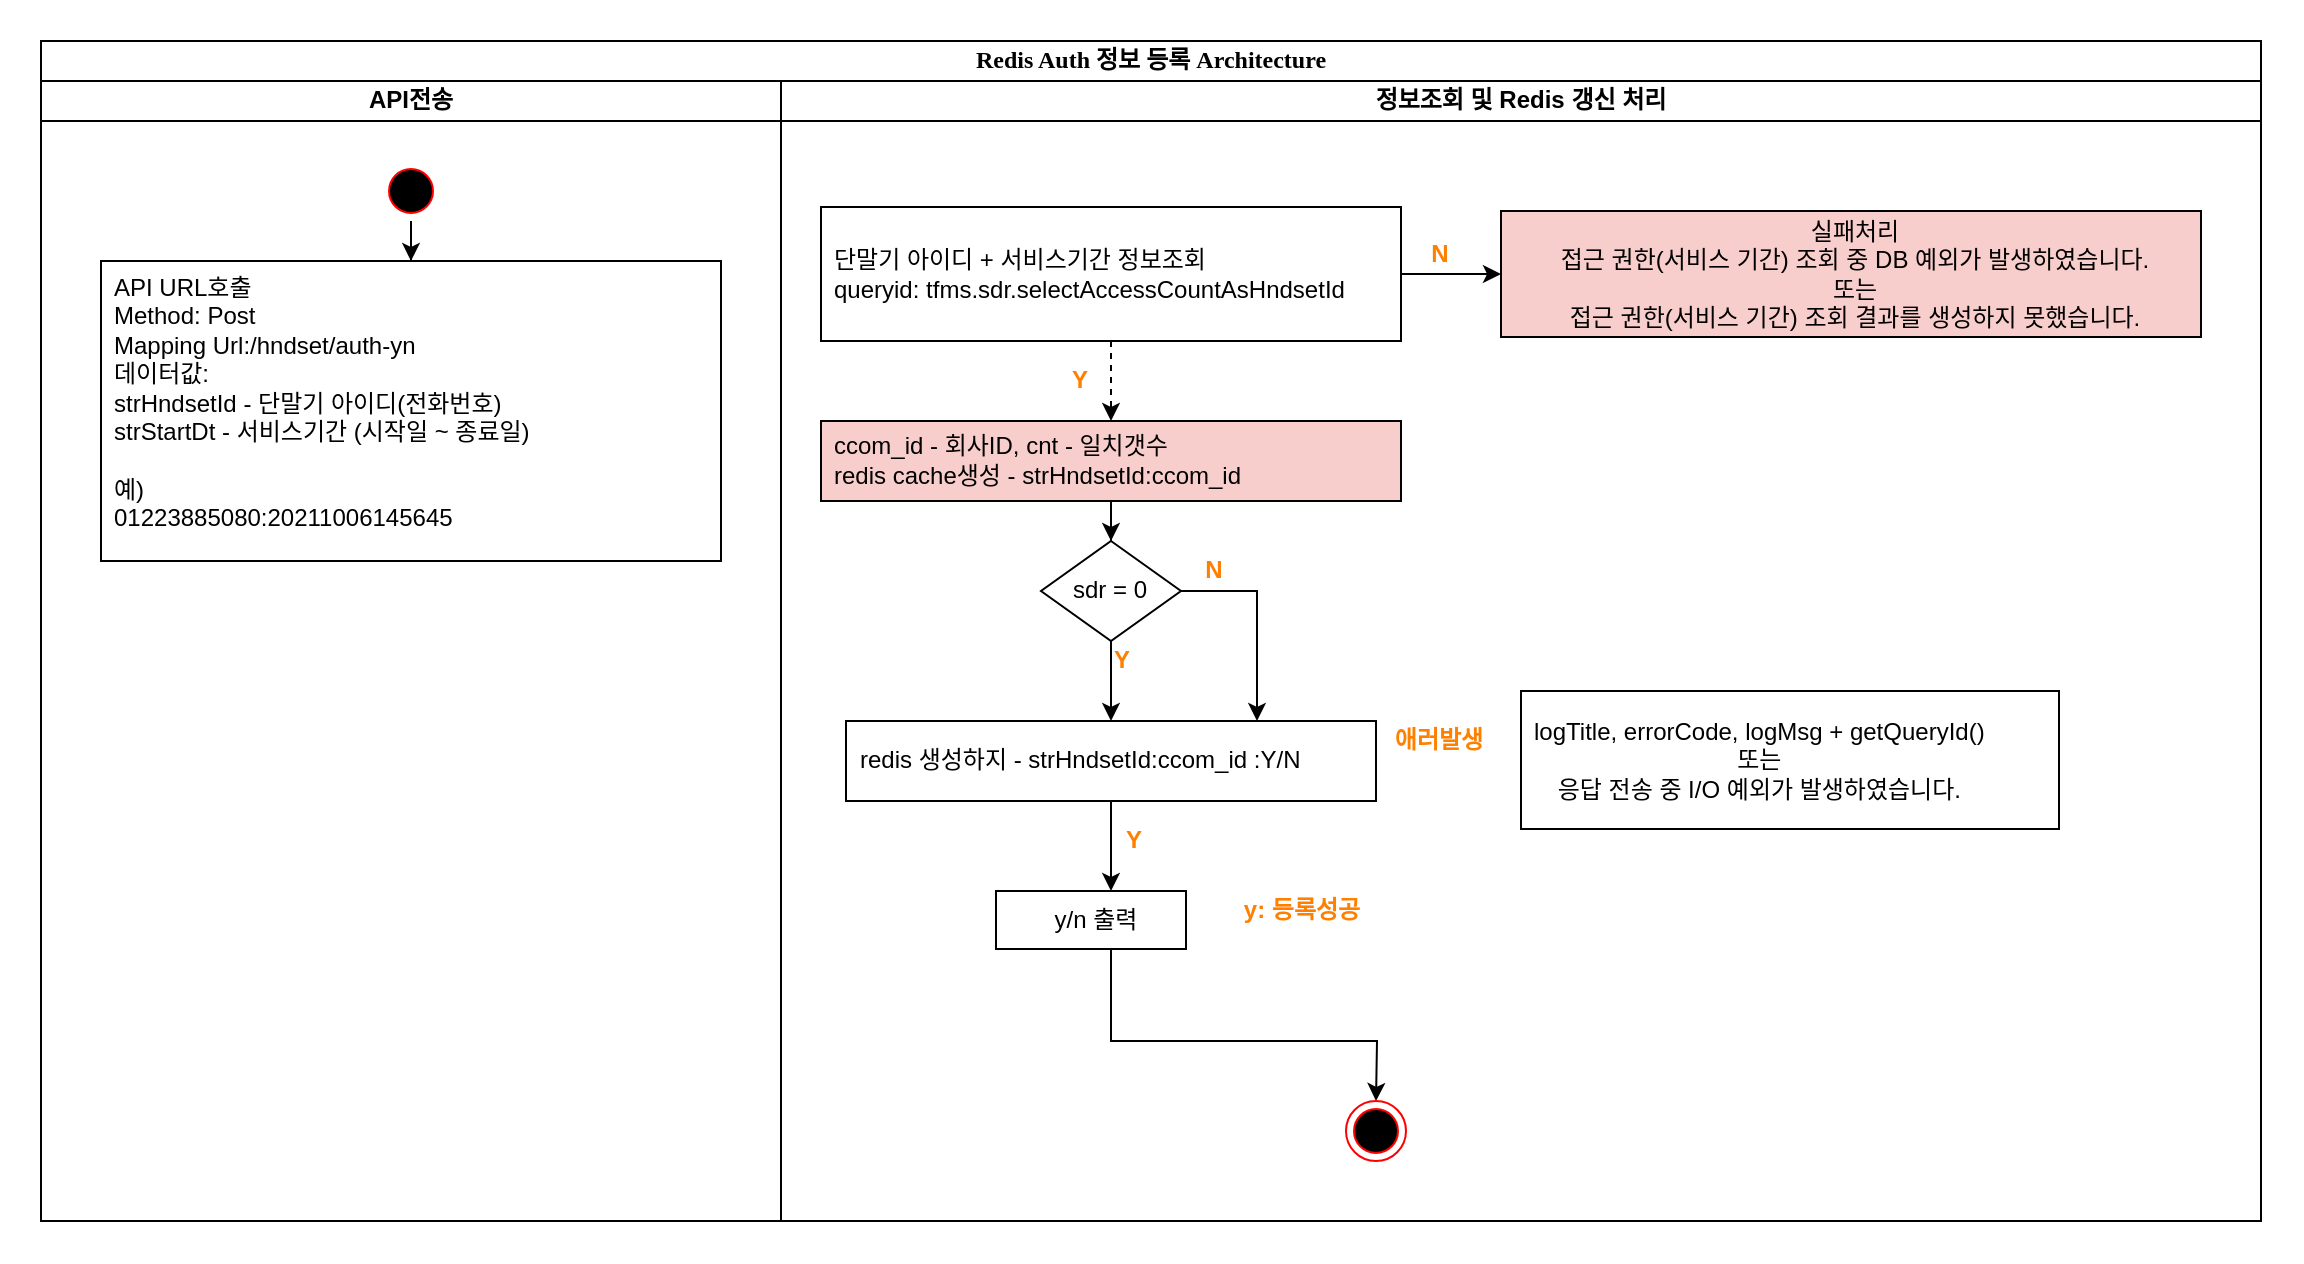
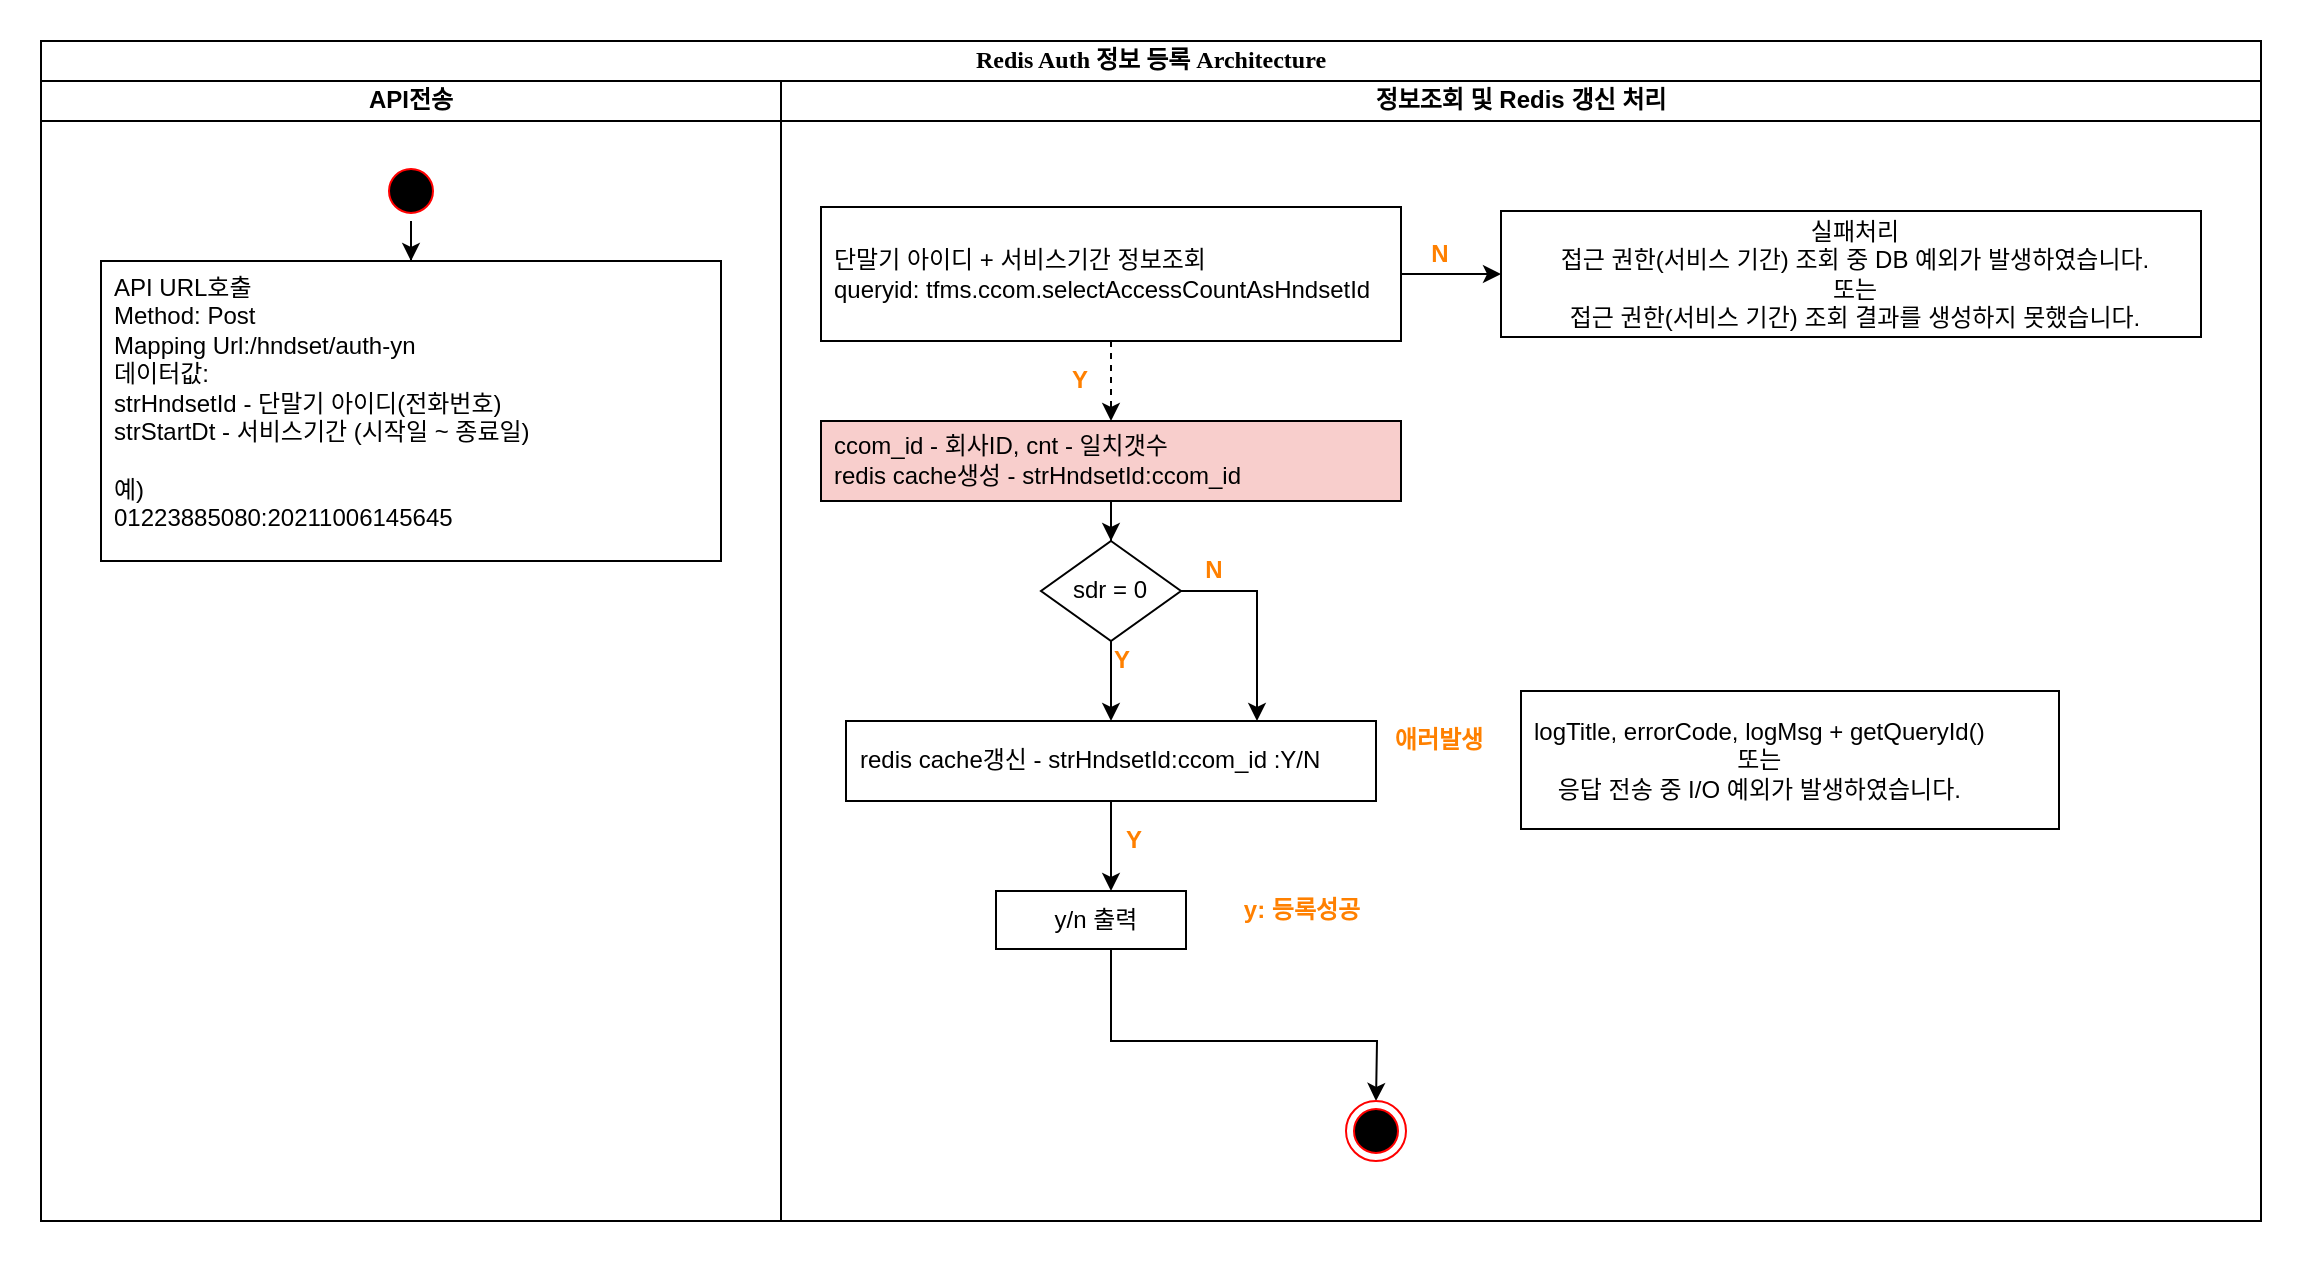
- <mxCell id="18" value="&lt;font face=&quot;helvetica&quot;&gt;실패처리&lt;/font&gt;&lt;br&gt;&lt;font face=&quot;helvetica&quot;&gt;접근 권한(서비스 기간) 조회 중 DB 예외가 발생하였습니다.&lt;br&gt;&lt;/font&gt;또는&lt;br&gt;&lt;font face=&quot;helvetica&quot;&gt;접근 권한(서비스 기간) 조회 결과를 생성하지 못했습니다.&lt;/font&gt;" style="rounded=0;whiteSpace=wrap;html=1;shadow=0;comic=0;labelBackgroundColor=none;strokeWidth=1;fontFamily=Verdana;fontSize=12;align=center;arcSize=50;spacingLeft=5;fillColor=#f8cecc;" parent="7" vertex="1"><mxGeometry x="360" y="65" width="350" height="63" as="geometry" /></mxCell>
+ <mxCell id="18" value="&lt;font face=&quot;helvetica&quot;&gt;실패처리&lt;/font&gt;&lt;br&gt;&lt;font face=&quot;helvetica&quot;&gt;접근 권한(서비스 기간) 조회 중 DB 예외가 발생하였습니다.&lt;br&gt;&lt;/font&gt;또는&lt;br&gt;&lt;font face=&quot;helvetica&quot;&gt;접근 권한(서비스 기간) 조회 결과를 생성하지 못했습니다.&lt;/font&gt;" style="rounded=0;whiteSpace=wrap;html=1;shadow=0;comic=0;labelBackgroundColor=none;strokeWidth=1;fontFamily=Verdana;fontSize=12;align=center;arcSize=50;spacingLeft=5;" parent="7" vertex="1"><mxGeometry x="360" y="65" width="350" height="63" as="geometry" /></mxCell>
- <mxCell id="10" value="&lt;span style=&quot;font-family: &amp;#34;helvetica&amp;#34; ; text-align: center&quot;&gt;단말기 아이디 + 서비스기간 정보조회&lt;br&gt;queryid: tfms.sdr.selectAccessCountAsHndsetId&lt;/span&gt;&lt;font face=&quot;helvetica&quot;&gt;&lt;br&gt;&lt;/font&gt;" style="rounded=0;whiteSpace=wrap;html=1;shadow=0;comic=0;labelBackgroundColor=none;strokeWidth=1;fontFamily=Verdana;fontSize=12;align=left;arcSize=50;spacingLeft=5;" parent="7" vertex="1"><mxGeometry x="20" y="63" width="290" height="67" as="geometry" /></mxCell>
+ <mxCell id="10" value="&lt;span style=&quot;font-family: &amp;#34;helvetica&amp;#34; ; text-align: center&quot;&gt;단말기 아이디 + 서비스기간 정보조회&lt;br&gt;queryid: tfms.ccom.selectAccessCountAsHndsetId&lt;/span&gt;&lt;font face=&quot;helvetica&quot;&gt;&lt;br&gt;&lt;/font&gt;" style="rounded=0;whiteSpace=wrap;html=1;shadow=0;comic=0;labelBackgroundColor=none;strokeWidth=1;fontFamily=Verdana;fontSize=12;align=left;arcSize=50;spacingLeft=5;" parent="7" vertex="1"><mxGeometry x="20" y="63" width="290" height="67" as="geometry" /></mxCell>
- <mxCell id="14" value="&lt;font face=&quot;helvetica&quot;&gt;redis 생성하지 - strHndsetId:&lt;/font&gt;&lt;span style=&quot;font-family: &amp;#34;helvetica&amp;#34; ; text-align: center&quot;&gt;ccom_id :Y/N&lt;/span&gt;" style="rounded=0;whiteSpace=wrap;html=1;shadow=0;comic=0;labelBackgroundColor=none;strokeWidth=1;fontFamily=Verdana;fontSize=12;align=left;arcSize=50;spacingLeft=5;" parent="7" vertex="1"><mxGeometry x="32.5" y="320" width="265" height="40" as="geometry" /></mxCell>
+ <mxCell id="14" value="&lt;font face=&quot;helvetica&quot;&gt;redis cache갱신 - strHndsetId:&lt;/font&gt;&lt;span style=&quot;font-family: &amp;#34;helvetica&amp;#34; ; text-align: center&quot;&gt;ccom_id :Y/N&lt;/span&gt;" style="rounded=0;whiteSpace=wrap;html=1;shadow=0;comic=0;labelBackgroundColor=none;strokeWidth=1;fontFamily=Verdana;fontSize=12;align=left;arcSize=50;spacingLeft=5;" parent="7" vertex="1"><mxGeometry x="32.5" y="320" width="265" height="40" as="geometry" /></mxCell>
